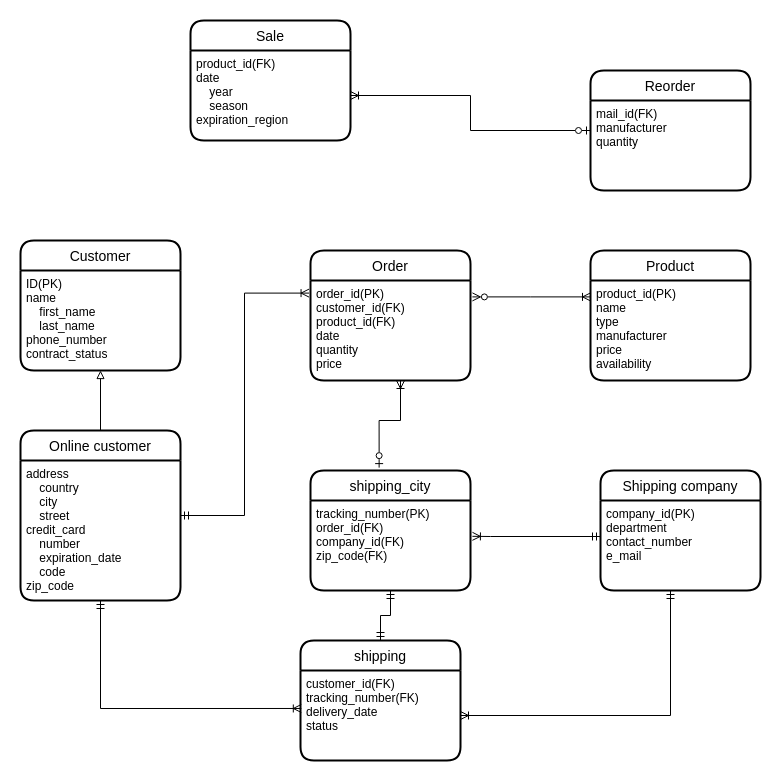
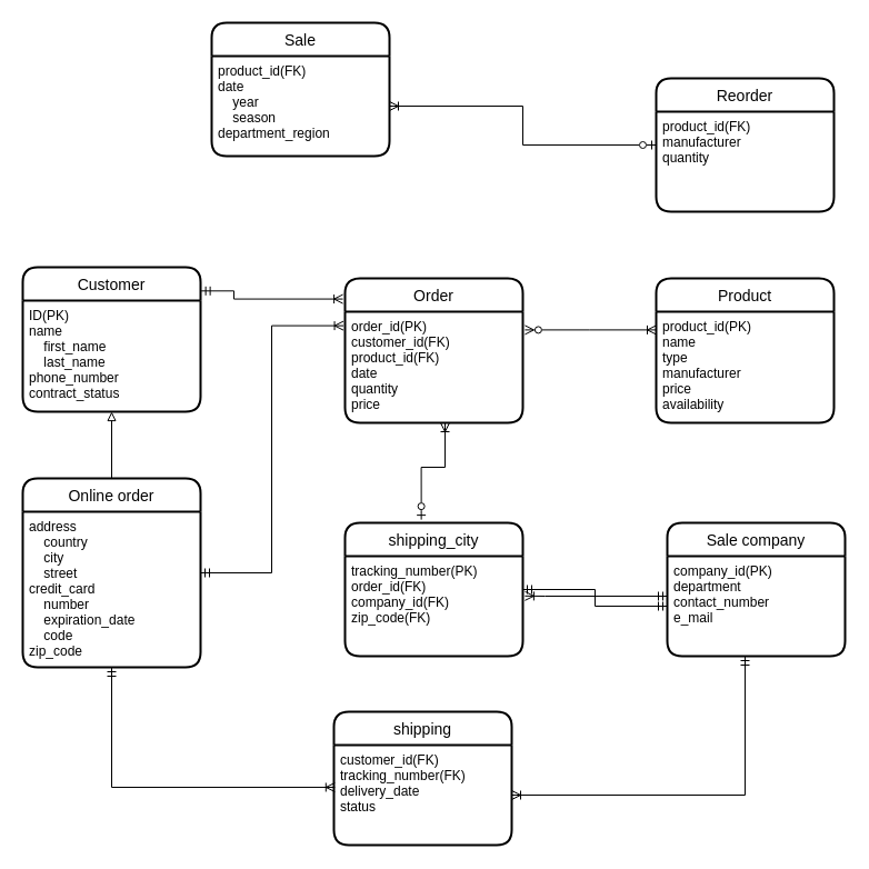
- <mxCell id="22" value="product_id(FK)&#10;date&#10;    year&#10;    season&#10;expiration_region&#10;&#10;" style="align=left;strokeColor=none;fillColor=none;spacingLeft=4;fontSize=12;verticalAlign=top;resizable=0;rotatable=0;part=1;" parent="21" vertex="1"><mxGeometry y="30" width="160" height="90" as="geometry" /></mxCell>
+ <mxCell id="22" value="product_id(FK)&#10;date&#10;    year&#10;    season&#10;department_region&#10;&#10;" style="align=left;strokeColor=none;fillColor=none;spacingLeft=4;fontSize=12;verticalAlign=top;resizable=0;rotatable=0;part=1;" parent="21" vertex="1"><mxGeometry y="30" width="160" height="90" as="geometry" /></mxCell>
- <mxCell id="29" value="mail_id(FK)&#10;manufacturer&#10;quantity" style="align=left;strokeColor=none;fillColor=none;spacingLeft=4;fontSize=12;verticalAlign=top;resizable=0;rotatable=0;part=1;" vertex="1" parent="28"><mxGeometry y="30" width="160" height="90" as="geometry" /></mxCell>
+ <mxCell id="29" value="product_id(FK)&#10;manufacturer&#10;quantity" style="align=left;strokeColor=none;fillColor=none;spacingLeft=4;fontSize=12;verticalAlign=top;resizable=0;rotatable=0;part=1;" vertex="1" parent="28"><mxGeometry y="30" width="160" height="90" as="geometry" /></mxCell>
+ <mxCell id="15" style="edgeStyle=elbowEdgeStyle;rounded=0;orthogonalLoop=1;jettySize=auto;html=1;entryX=-0.012;entryY=0.143;entryDx=0;entryDy=0;endArrow=ERoneToMany;endFill=0;exitX=1.004;exitY=0.164;exitDx=0;exitDy=0;exitPerimeter=0;startArrow=ERmandOne;startFill=0;entryPerimeter=0;" parent="1" source="5" target="11" edge="1"><mxGeometry relative="1" as="geometry"><Array as="points"><mxPoint x="210" y="269" /><mxPoint x="230" y="260" /><mxPoint x="280" y="280" /></Array></mxGeometry></mxCell>
- <mxCell id="9" value="Online customer" style="swimlane;childLayout=stackLayout;horizontal=1;startSize=30;horizontalStack=0;rounded=1;fontSize=14;fontStyle=0;strokeWidth=2;resizeParent=0;resizeLast=1;shadow=0;dashed=0;align=center;" parent="1" vertex="1"><mxGeometry x="20" y="430" width="160" height="170" as="geometry" /></mxCell>
+ <mxCell id="9" value="Online order" style="swimlane;childLayout=stackLayout;horizontal=1;startSize=30;horizontalStack=0;rounded=1;fontSize=14;fontStyle=0;strokeWidth=2;resizeParent=0;resizeLast=1;shadow=0;dashed=0;align=center;" parent="1" vertex="1"><mxGeometry x="20" y="430" width="160" height="170" as="geometry" /></mxCell>
- <mxCell id="13" value="Shipping company" style="swimlane;childLayout=stackLayout;horizontal=1;startSize=30;horizontalStack=0;rounded=1;fontSize=14;fontStyle=0;strokeWidth=2;resizeParent=0;resizeLast=1;shadow=0;dashed=0;align=center;" parent="1" vertex="1"><mxGeometry x="600" y="470" width="160" height="120" as="geometry" /></mxCell>
+ <mxCell id="13" value="Sale company" style="swimlane;childLayout=stackLayout;horizontal=1;startSize=30;horizontalStack=0;rounded=1;fontSize=14;fontStyle=0;strokeWidth=2;resizeParent=0;resizeLast=1;shadow=0;dashed=0;align=center;" parent="1" vertex="1"><mxGeometry x="600" y="470" width="160" height="120" as="geometry" /></mxCell>
- <mxCell id="16" style="edgeStyle=orthogonalEdgeStyle;rounded=0;orthogonalLoop=1;jettySize=auto;html=1;entryX=0.5;entryY=0;entryDx=0;entryDy=0;startArrow=ERmandOne;startFill=0;endArrow=ERmandOne;endFill=0;" parent="1" source="17" target="23" edge="1"><mxGeometry relative="1" as="geometry" /></mxCell>
+ <mxCell id="16" style="edgeStyle=orthogonalEdgeStyle;rounded=0;orthogonalLoop=1;jettySize=auto;html=1;startArrow=ERmandOne;startFill=0;endArrow=ERmandOne;endFill=0;" parent="1" source="17" target="14" edge="1"><mxGeometry relative="1" as="geometry" /></mxCell>
